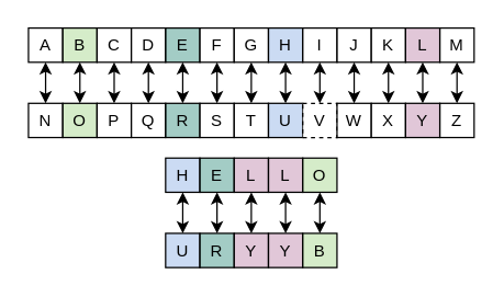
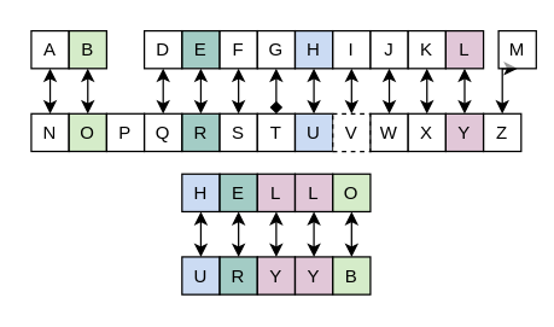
- <mxCell id="7" value="C" style="whiteSpace=wrap;html=1;aspect=fixed;fillOpacity=60;strokeOpacity=100;" vertex="1" parent="1"><mxGeometry x="70" y="20" width="25" height="25" as="geometry" /></mxCell>
- <mxCell id="27" value="M" style="whiteSpace=wrap;html=1;aspect=fixed;fillOpacity=60;strokeOpacity=100;" vertex="1" parent="1"><mxGeometry x="320" y="20" width="25" height="25" as="geometry" /></mxCell>
+ <mxCell id="27" value="M" style="whiteSpace=wrap;html=1;aspect=fixed;fillOpacity=60;strokeOpacity=100;" vertex="1" parent="1"><mxGeometry x="330" y="20" width="25" height="25" as="geometry" /></mxCell>
- <mxCell id="6" style="edgeStyle=orthogonalEdgeStyle;rounded=0;orthogonalLoop=1;jettySize=auto;html=1;exitX=0.5;exitY=1;exitDx=0;exitDy=0;entryX=0.5;entryY=0;entryDx=0;entryDy=0;startArrow=classic;startFill=1;" edge="1" parent="1" source="7" target="30"><mxGeometry relative="1" as="geometry" /></mxCell>
- <mxCell id="14" style="edgeStyle=orthogonalEdgeStyle;rounded=0;orthogonalLoop=1;jettySize=auto;html=1;exitX=0.5;exitY=1;exitDx=0;exitDy=0;entryX=0.5;entryY=0;entryDx=0;entryDy=0;startArrow=classic;startFill=1;" edge="1" parent="1" source="15" target="34"><mxGeometry relative="1" as="geometry" /></mxCell>
+ <mxCell id="14" style="edgeStyle=orthogonalEdgeStyle;rounded=0;orthogonalLoop=1;jettySize=auto;html=1;exitX=0.5;exitY=1;exitDx=0;exitDy=0;entryX=0.5;entryY=0;entryDx=0;entryDy=0;startArrow=classic;startFill=1;endArrow=diamond;" edge="1" parent="1" source="15" target="34"><mxGeometry relative="1" as="geometry" /></mxCell>
